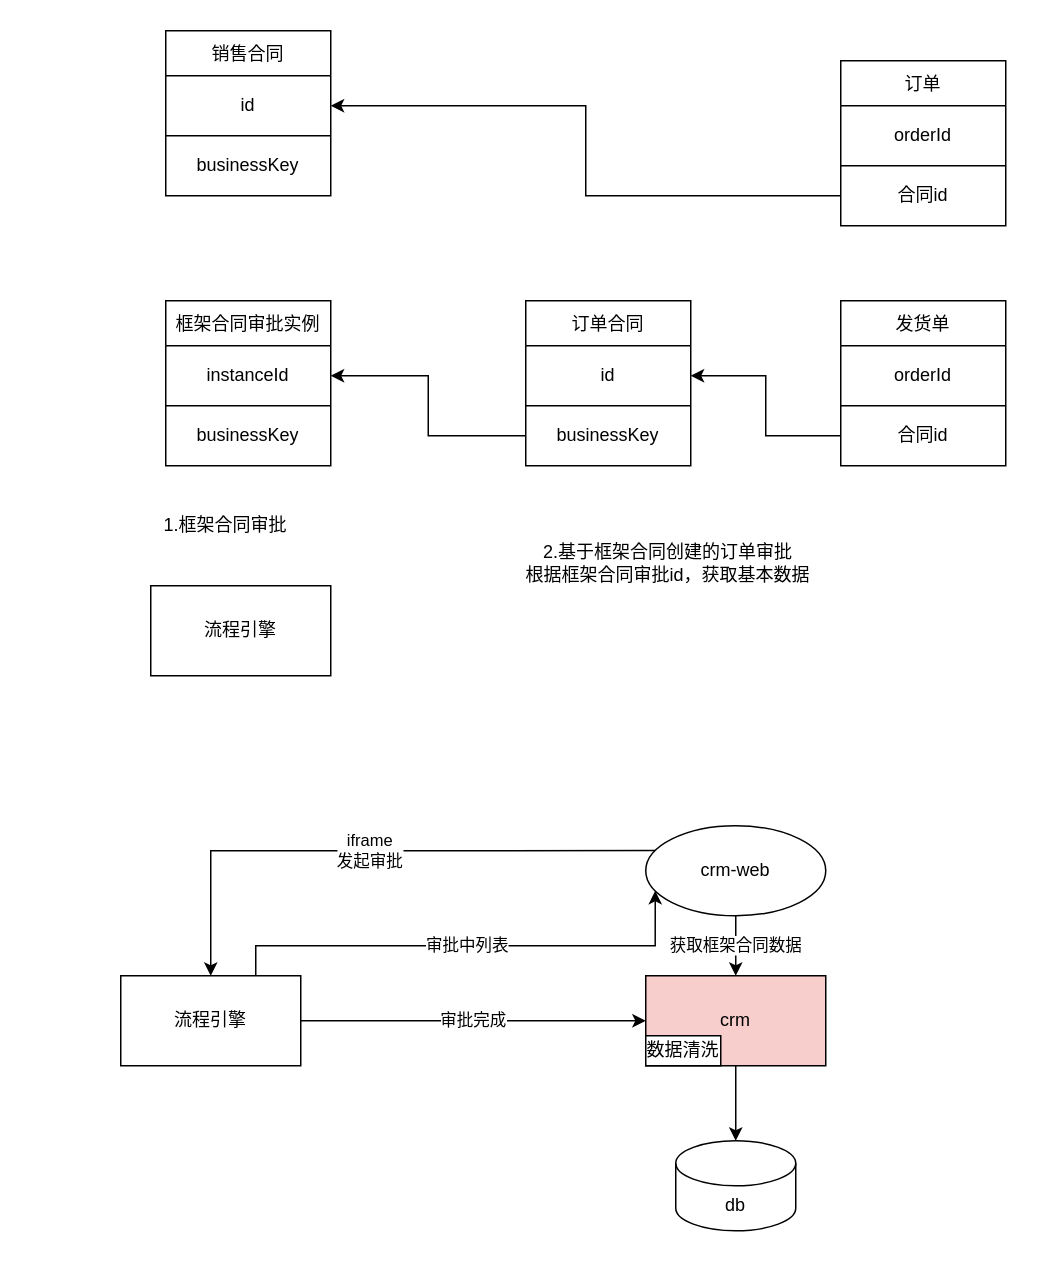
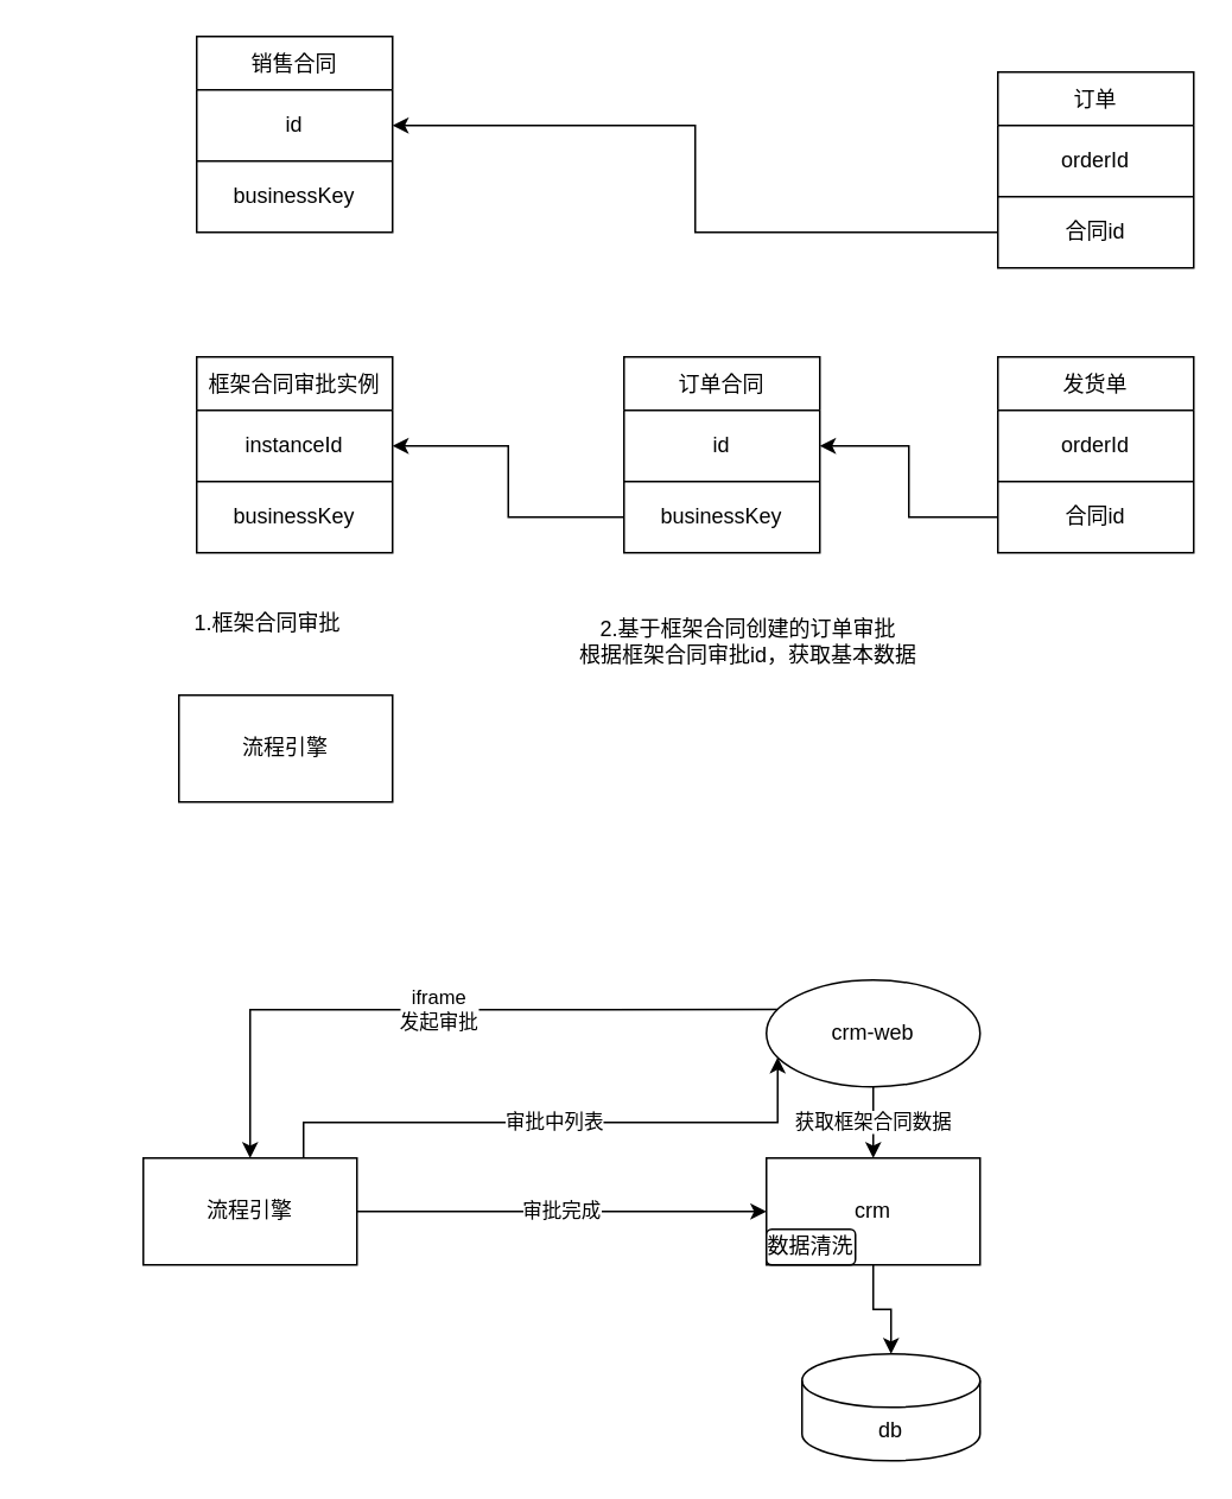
- <mxCell id="22" value="2.基于框架合同创建的订单审批&lt;br&gt;根据框架合同审批id，获取基本数据" style="text;html=1;strokeColor=none;fillColor=none;align=center;verticalAlign=middle;whiteSpace=wrap;rounded=0;" parent="1" vertex="1"><mxGeometry x="315" y="365" width="260" height="20" as="geometry" /></mxCell>
+ <mxCell id="22" value="2.基于框架合同创建的订单审批&lt;br&gt;根据框架合同审批id，获取基本数据" style="text;html=1;strokeColor=none;fillColor=none;align=center;verticalAlign=middle;whiteSpace=wrap;rounded=0;" parent="1" vertex="1"><mxGeometry x="290" y="350" width="260" height="20" as="geometry" /></mxCell>
- <mxCell id="16" value="crm" style="rounded=0;whiteSpace=wrap;html=1;fillColor=#f8cecc;" parent="1" vertex="1"><mxGeometry x="430" y="650" width="120" height="60" as="geometry" /></mxCell>
+ <mxCell id="16" value="crm" style="rounded=0;whiteSpace=wrap;html=1;" parent="1" vertex="1"><mxGeometry x="430" y="650" width="120" height="60" as="geometry" /></mxCell>
- <mxCell id="23" value="数据清洗" style="rounded=0;whiteSpace=wrap;html=1;" parent="1" vertex="1"><mxGeometry x="430" y="690" width="50" height="20" as="geometry" /></mxCell>
+ <mxCell id="23" value="数据清洗" style="whiteSpace=wrap;html=1;rounded=1;" parent="1" vertex="1"><mxGeometry x="430" y="690" width="50" height="20" as="geometry" /></mxCell>
- <mxCell id="20" value="db" style="shape=cylinder3;whiteSpace=wrap;html=1;boundedLbl=1;backgroundOutline=1;size=15;" parent="1" vertex="1"><mxGeometry x="450" y="760" width="80" height="60" as="geometry" /></mxCell>
+ <mxCell id="20" value="db" style="shape=cylinder3;whiteSpace=wrap;html=1;boundedLbl=1;backgroundOutline=1;size=15;" parent="1" vertex="1"><mxGeometry x="450" y="760" width="100" height="60" as="geometry" /></mxCell>
